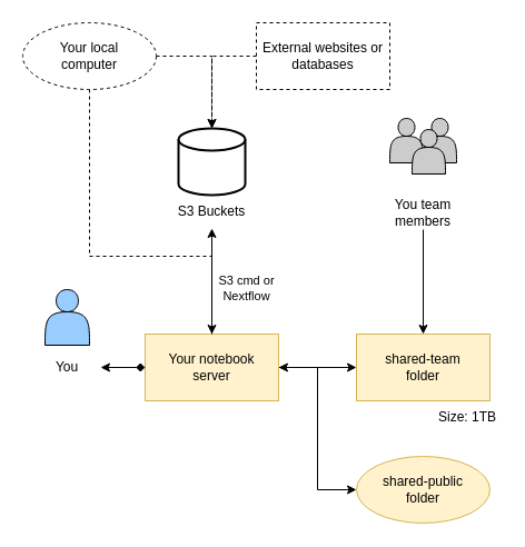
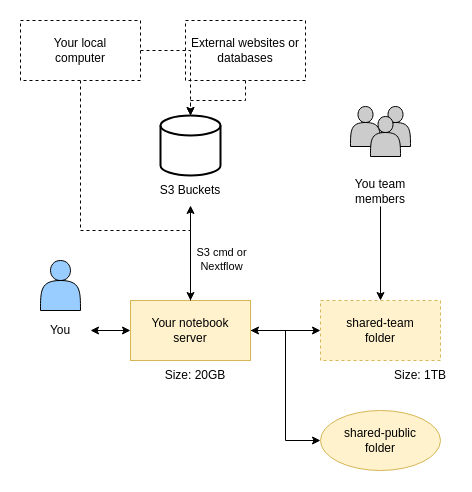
- <mxCell id="26" value="Your local &lt;br&gt;computer" style="ellipse;whiteSpace=wrap;html=1;dashed=1;" vertex="1" parent="1"><mxGeometry x="20" y="20" width="120" height="60" as="geometry" /></mxCell>
+ <mxCell id="26" value="Your local &lt;br&gt;computer" style="rounded=0;whiteSpace=wrap;html=1;dashed=1;" vertex="1" parent="1"><mxGeometry x="20" y="20" width="120" height="60" as="geometry" /></mxCell>
- <mxCell id="23" value="External websites or databases" style="rounded=0;whiteSpace=wrap;html=1;dashed=1;" vertex="1" parent="1"><mxGeometry x="230" y="20" width="120" height="60" as="geometry" /></mxCell>
+ <mxCell id="23" value="External websites or databases" style="rounded=0;whiteSpace=wrap;html=1;dashed=1;" vertex="1" parent="1"><mxGeometry x="185" y="20" width="120" height="60" as="geometry" /></mxCell>
- <mxCell id="20" style="edgeStyle=orthogonalEdgeStyle;rounded=0;orthogonalLoop=1;jettySize=auto;html=1;entryX=0;entryY=0.5;entryDx=0;entryDy=0;startArrow=classic;startFill=1;endArrow=diamond;" edge="1" parent="1" source="21" target="9"><mxGeometry relative="1" as="geometry" /></mxCell>
+ <mxCell id="20" style="edgeStyle=orthogonalEdgeStyle;rounded=0;orthogonalLoop=1;jettySize=auto;html=1;entryX=0;entryY=0.5;entryDx=0;entryDy=0;startArrow=classic;startFill=1;" edge="1" parent="1" source="21" target="9"><mxGeometry relative="1" as="geometry" /></mxCell>
- <mxCell id="14" value="shared-team&lt;br&gt;folder" style="rounded=0;whiteSpace=wrap;html=1;fillColor=#fff2cc;strokeColor=#d6b656;" vertex="1" parent="1"><mxGeometry x="320" y="300" width="120" height="60" as="geometry" /></mxCell>
+ <mxCell id="14" value="shared-team&lt;br&gt;folder" style="rounded=0;whiteSpace=wrap;html=1;fillColor=#fff2cc;strokeColor=#d6b656;dashed=1;" vertex="1" parent="1"><mxGeometry x="320" y="300" width="120" height="60" as="geometry" /></mxCell>
+ <mxCell id="16" value="Size: 20GB" style="text;html=1;strokeColor=none;fillColor=none;align=center;verticalAlign=middle;whiteSpace=wrap;rounded=0;" vertex="1" parent="1"><mxGeometry x="150" y="360" width="90" height="30" as="geometry" /></mxCell>
